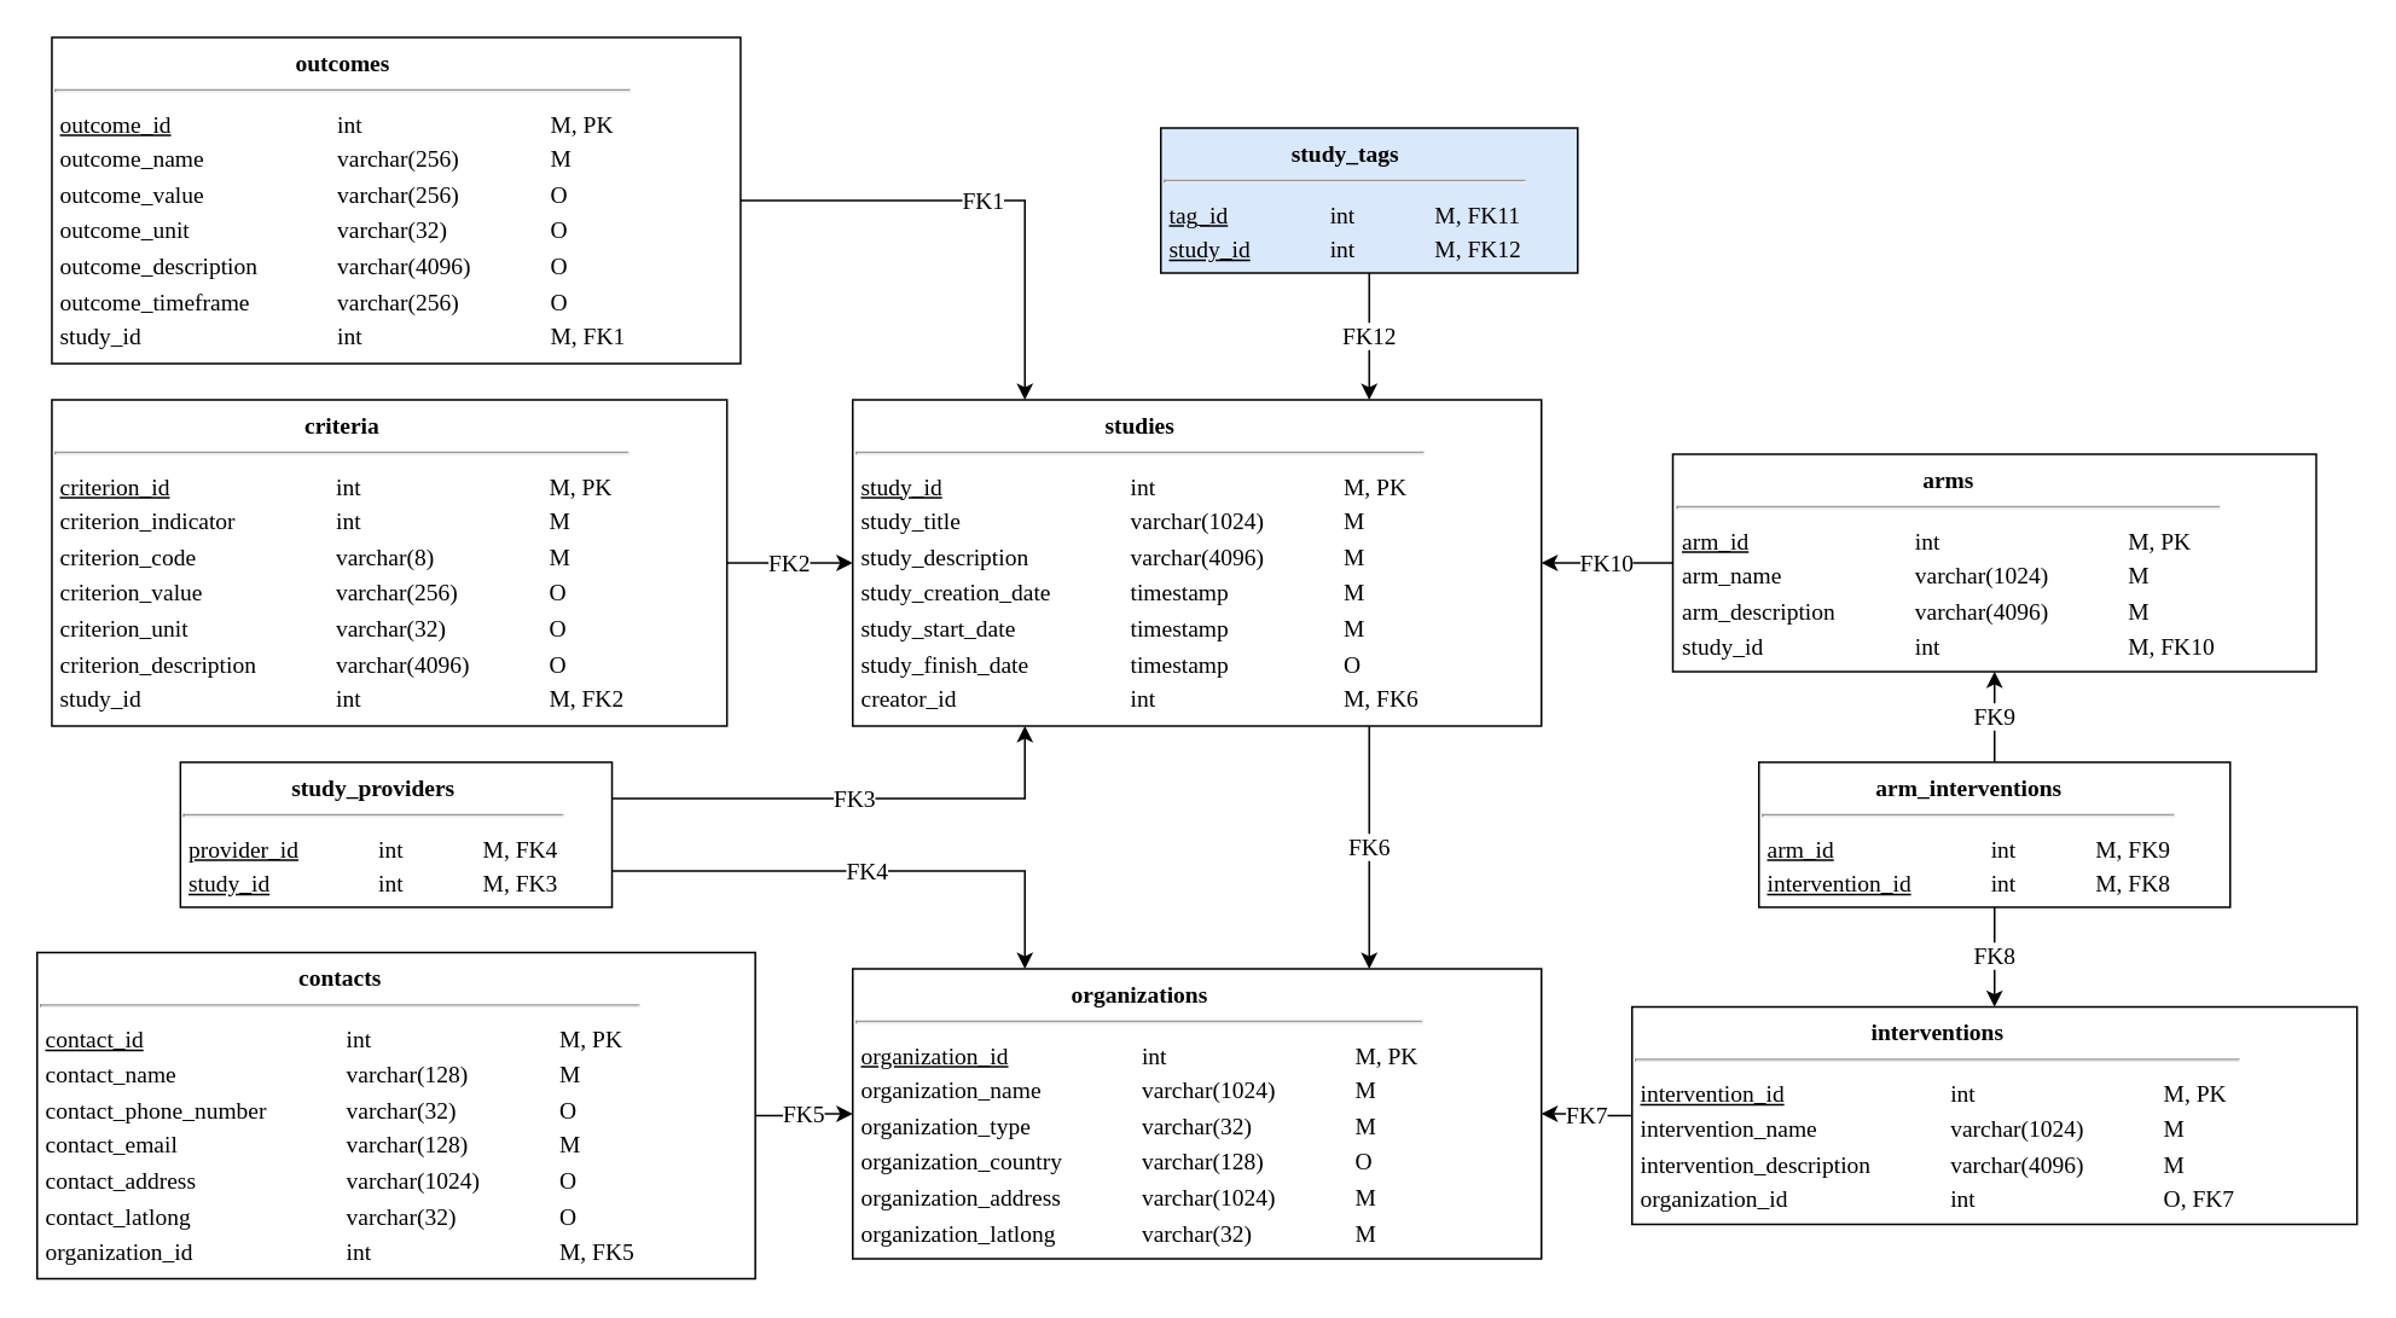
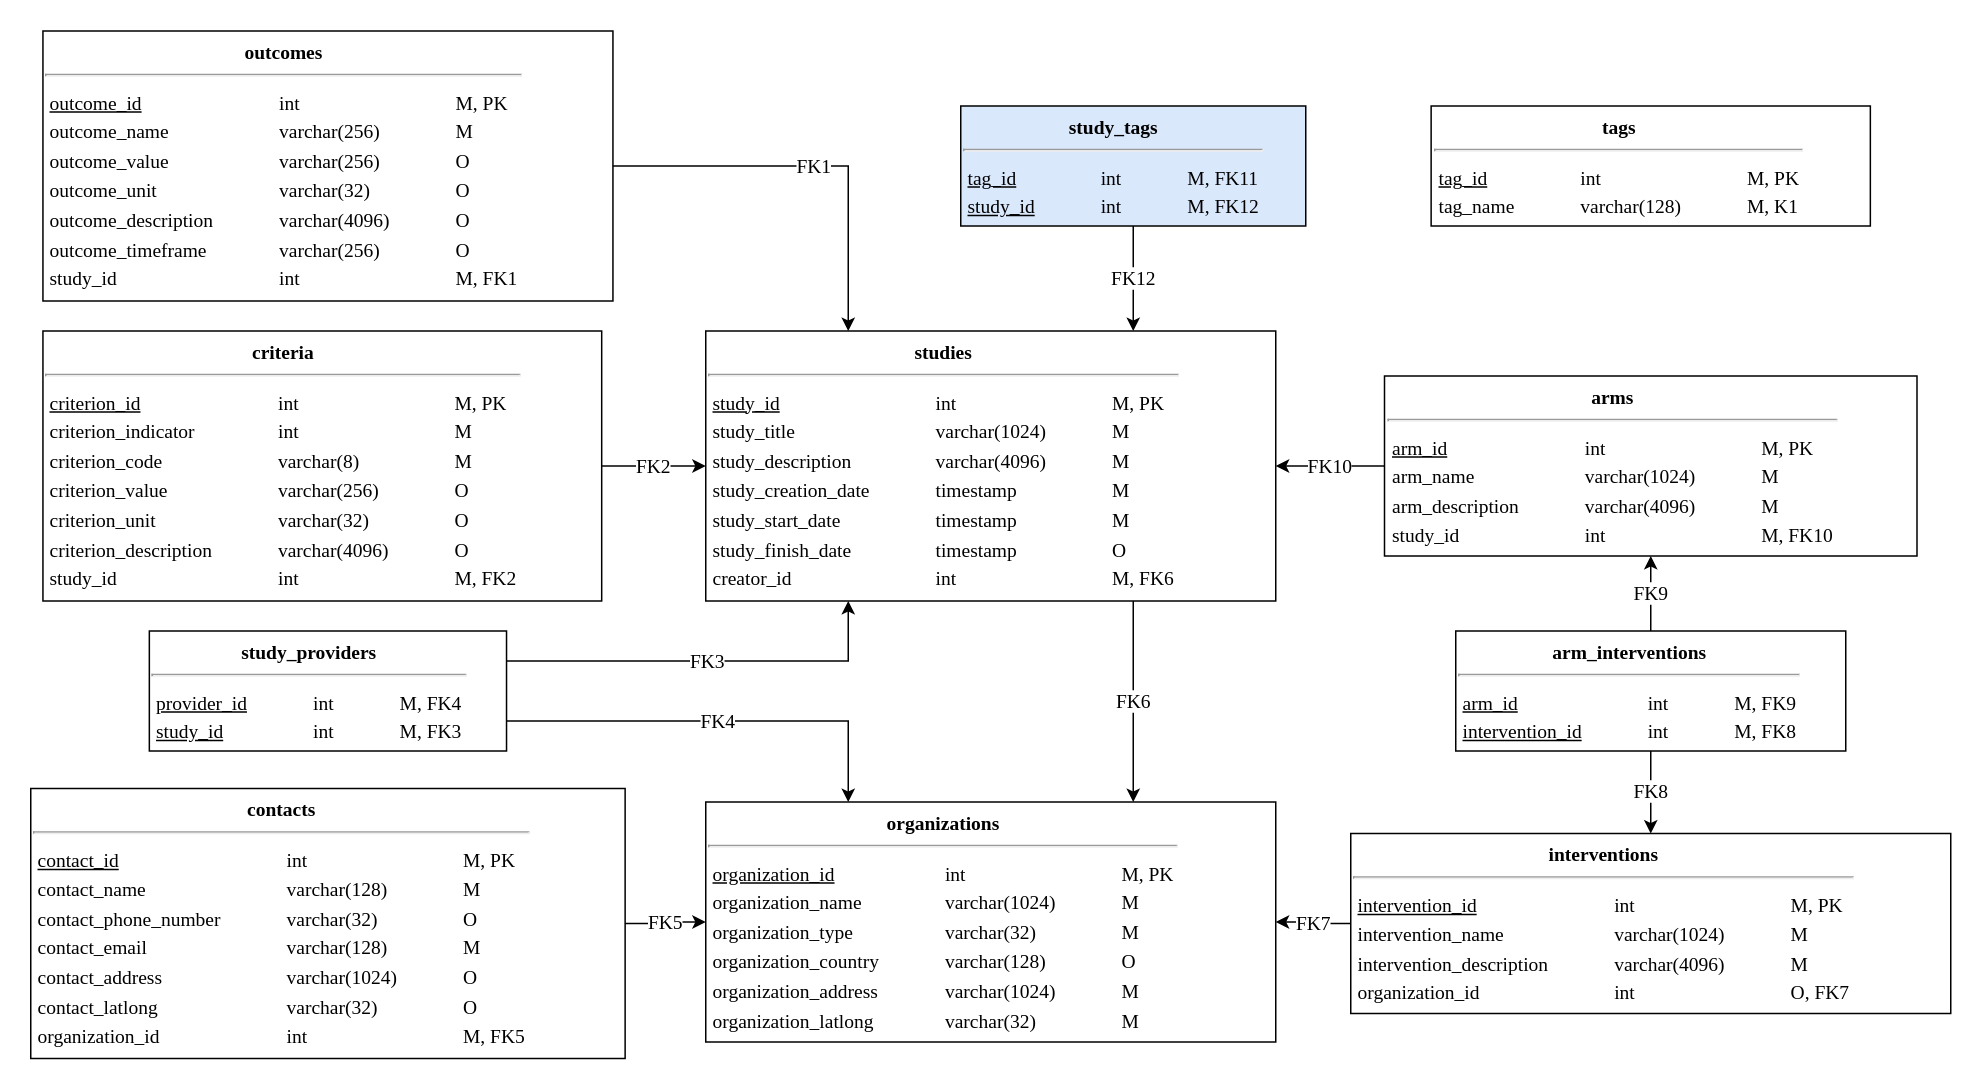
+ <mxCell id="7" value="&lt;div style=&quot;text-align: center ; font-size: 13px&quot;&gt;&lt;b&gt;tags&lt;/b&gt;&lt;/div&gt;&lt;hr style=&quot;font-size: 13px&quot;&gt;&lt;table style=&quot;font-size: 13px&quot;&gt;&lt;tbody style=&quot;font-size: 13px&quot;&gt;&lt;tr&gt;&lt;td&gt;&lt;u&gt;tag_id&lt;/u&gt;&lt;br&gt;&lt;/td&gt;&lt;td&gt;&lt;blockquote style=&quot;margin: 0 0 0 40px ; border: none ; padding: 0px&quot;&gt;int&lt;/blockquote&gt;&lt;/td&gt;&lt;td&gt;&lt;blockquote style=&quot;margin: 0 0 0 40px ; border: none ; padding: 0px&quot;&gt;M, PK&lt;/blockquote&gt;&lt;/td&gt;&lt;/tr&gt;&lt;tr style=&quot;font-size: 13px&quot;&gt;&lt;td style=&quot;font-size: 13px&quot;&gt;tag_name&lt;/td&gt;&lt;td style=&quot;font-size: 13px&quot;&gt;&lt;blockquote style=&quot;margin: 0px 0px 0px 40px ; border: none ; padding: 0px ; font-size: 13px&quot;&gt;varchar(128)&lt;/blockquote&gt;&lt;/td&gt;&lt;td style=&quot;font-size: 13px&quot;&gt;&lt;blockquote style=&quot;margin: 0px 0px 0px 40px ; border: none ; padding: 0px ; font-size: 13px&quot;&gt;M, K1&lt;/blockquote&gt;&lt;/td&gt;&lt;/tr&gt;&lt;/tbody&gt;&lt;/table&gt;" style="rounded=0;whiteSpace=wrap;html=1;labelBackgroundColor=none;fontFamily=Verdana;fontSize=13;align=left;verticalAlign=top;" parent="1" vertex="1"><mxGeometry x="953.59" y="70" width="292.81" height="80" as="geometry" /></mxCell>
